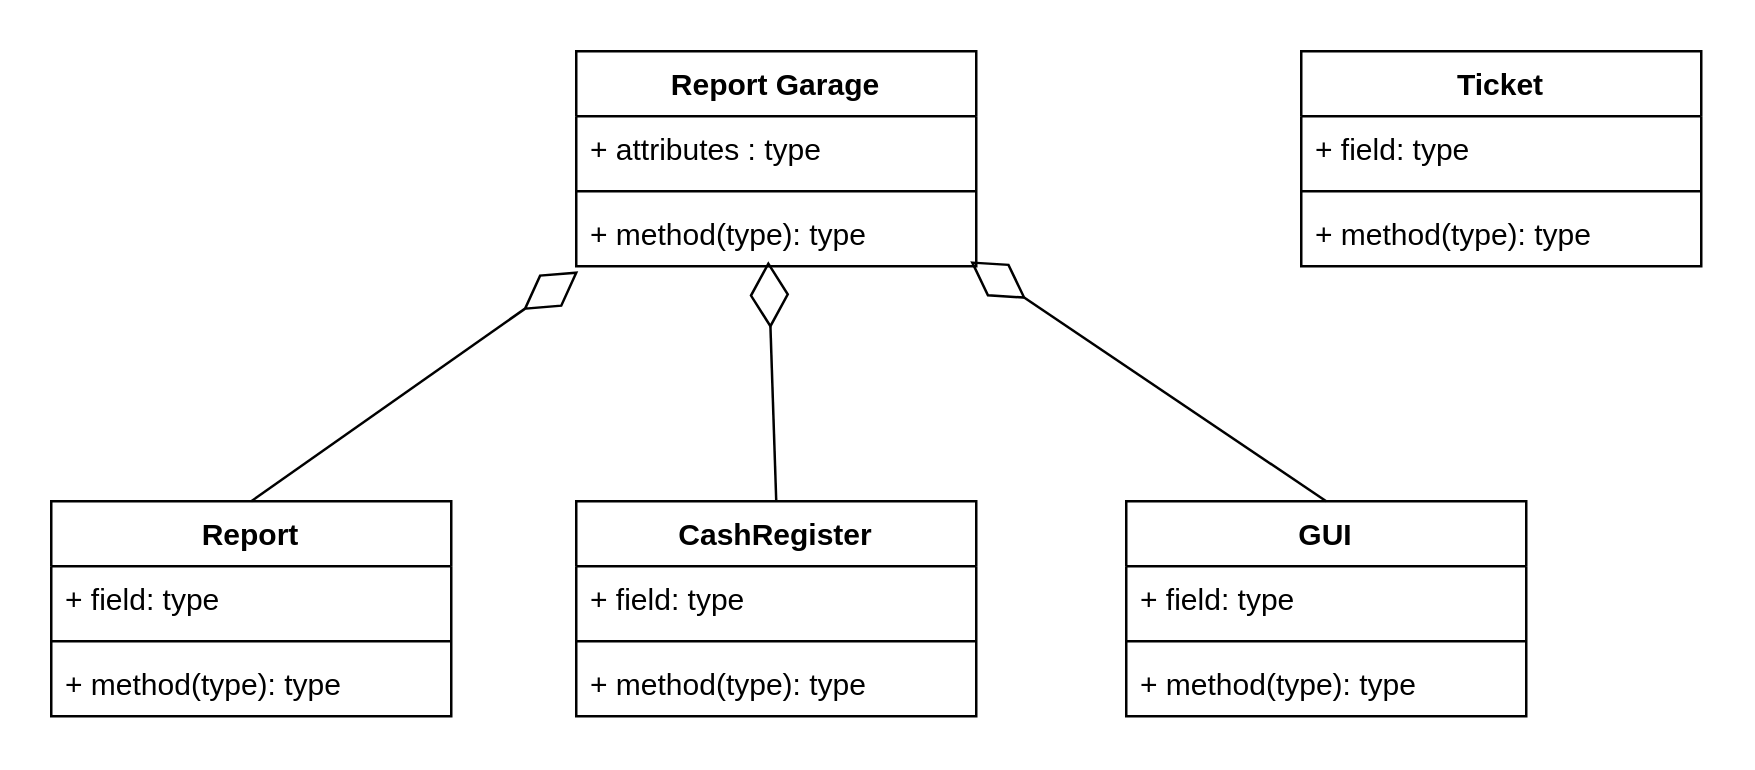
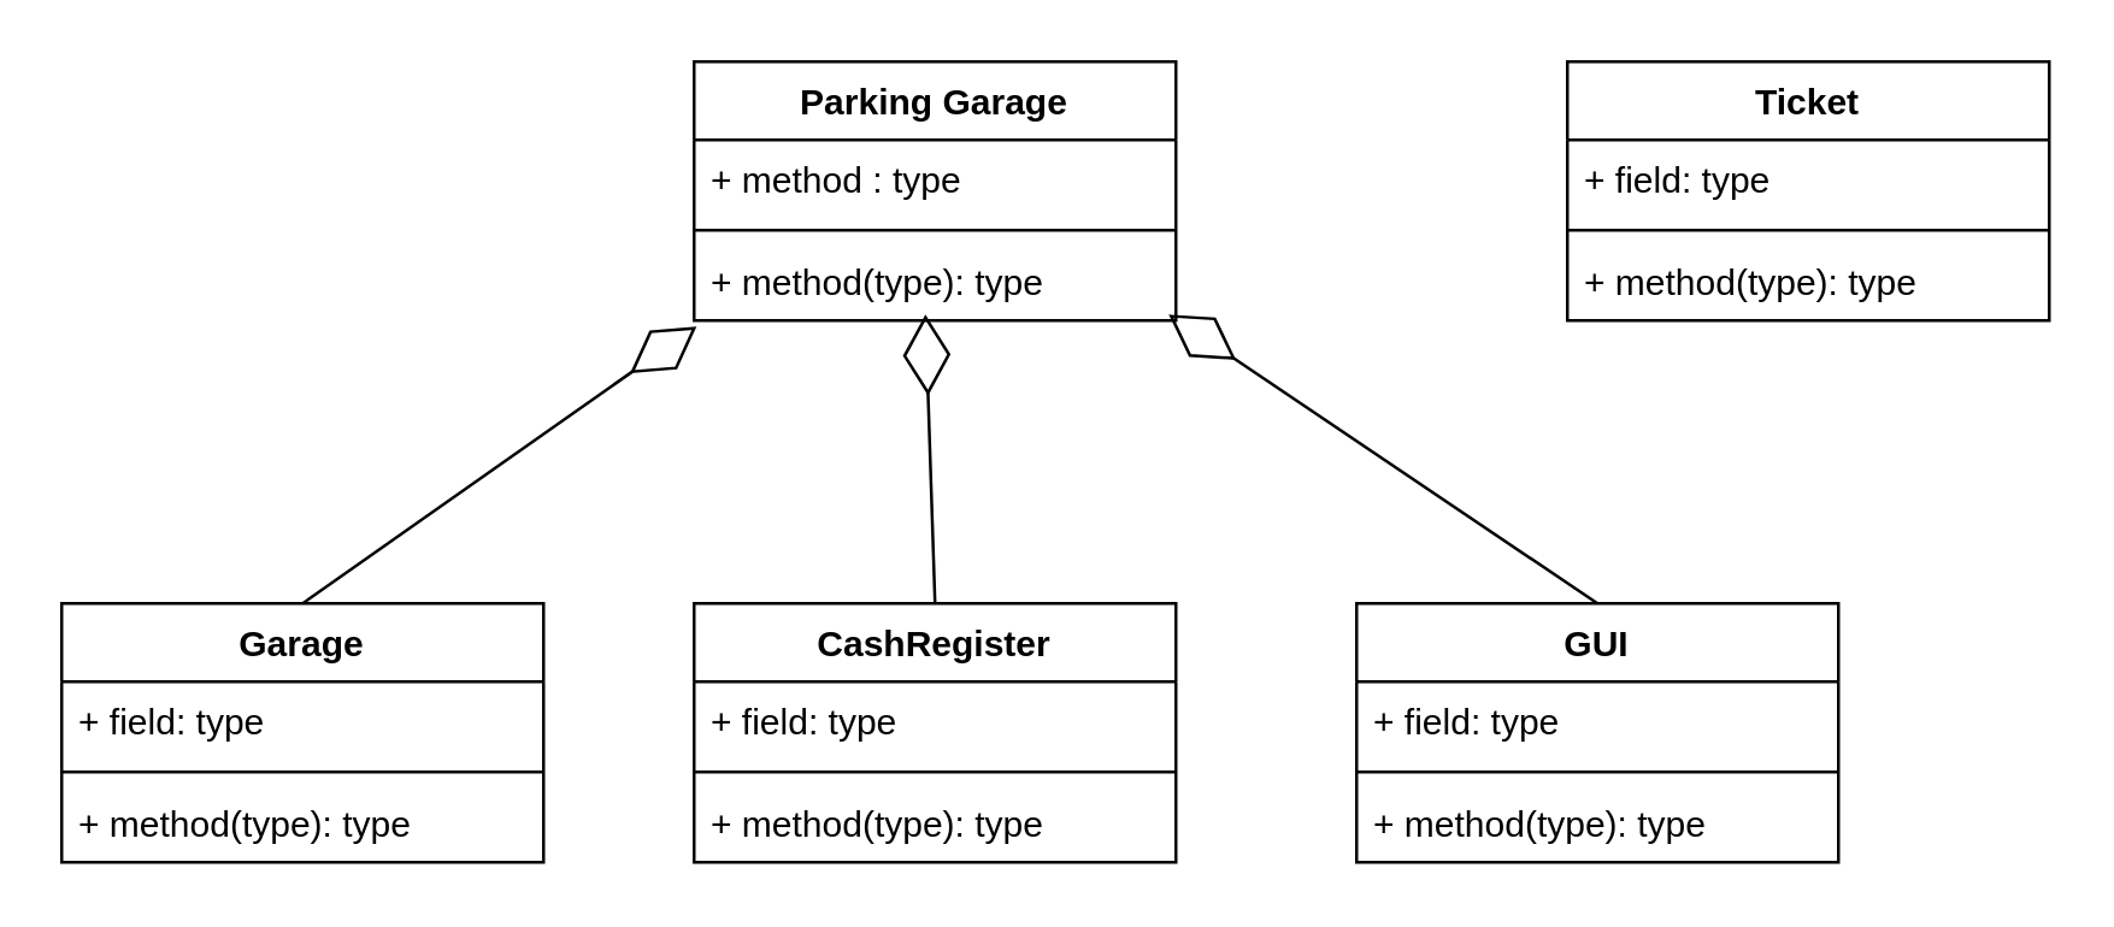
- <mxCell id="2" value="Report Garage" style="swimlane;fontStyle=1;align=center;verticalAlign=top;childLayout=stackLayout;horizontal=1;startSize=26;horizontalStack=0;resizeParent=1;resizeParentMax=0;resizeLast=0;collapsible=1;marginBottom=0;whiteSpace=wrap;html=1;" vertex="1" parent="1"><mxGeometry x="230" y="20" width="160" height="86" as="geometry" /></mxCell>
+ <mxCell id="2" value="Parking Garage" style="swimlane;fontStyle=1;align=center;verticalAlign=top;childLayout=stackLayout;horizontal=1;startSize=26;horizontalStack=0;resizeParent=1;resizeParentMax=0;resizeLast=0;collapsible=1;marginBottom=0;whiteSpace=wrap;html=1;" vertex="1" parent="1"><mxGeometry x="230" y="20" width="160" height="86" as="geometry" /></mxCell>
- <mxCell id="3" value="+ attributes : type" style="text;strokeColor=none;fillColor=none;align=left;verticalAlign=top;spacingLeft=4;spacingRight=4;overflow=hidden;rotatable=0;points=[[0,0.5],[1,0.5]];portConstraint=eastwest;whiteSpace=wrap;html=1;" vertex="1" parent="2"><mxGeometry y="26" width="160" height="26" as="geometry" /></mxCell>
+ <mxCell id="3" value="+ method : type" style="text;strokeColor=none;fillColor=none;align=left;verticalAlign=top;spacingLeft=4;spacingRight=4;overflow=hidden;rotatable=0;points=[[0,0.5],[1,0.5]];portConstraint=eastwest;whiteSpace=wrap;html=1;" vertex="1" parent="2"><mxGeometry y="26" width="160" height="26" as="geometry" /></mxCell>
- <mxCell id="10" value="Report" style="swimlane;fontStyle=1;align=center;verticalAlign=top;childLayout=stackLayout;horizontal=1;startSize=26;horizontalStack=0;resizeParent=1;resizeParentMax=0;resizeLast=0;collapsible=1;marginBottom=0;whiteSpace=wrap;html=1;" vertex="1" parent="1"><mxGeometry x="20" y="200" width="160" height="86" as="geometry" /></mxCell>
+ <mxCell id="10" value="Garage" style="swimlane;fontStyle=1;align=center;verticalAlign=top;childLayout=stackLayout;horizontal=1;startSize=26;horizontalStack=0;resizeParent=1;resizeParentMax=0;resizeLast=0;collapsible=1;marginBottom=0;whiteSpace=wrap;html=1;" vertex="1" parent="1"><mxGeometry x="20" y="200" width="160" height="86" as="geometry" /></mxCell>
